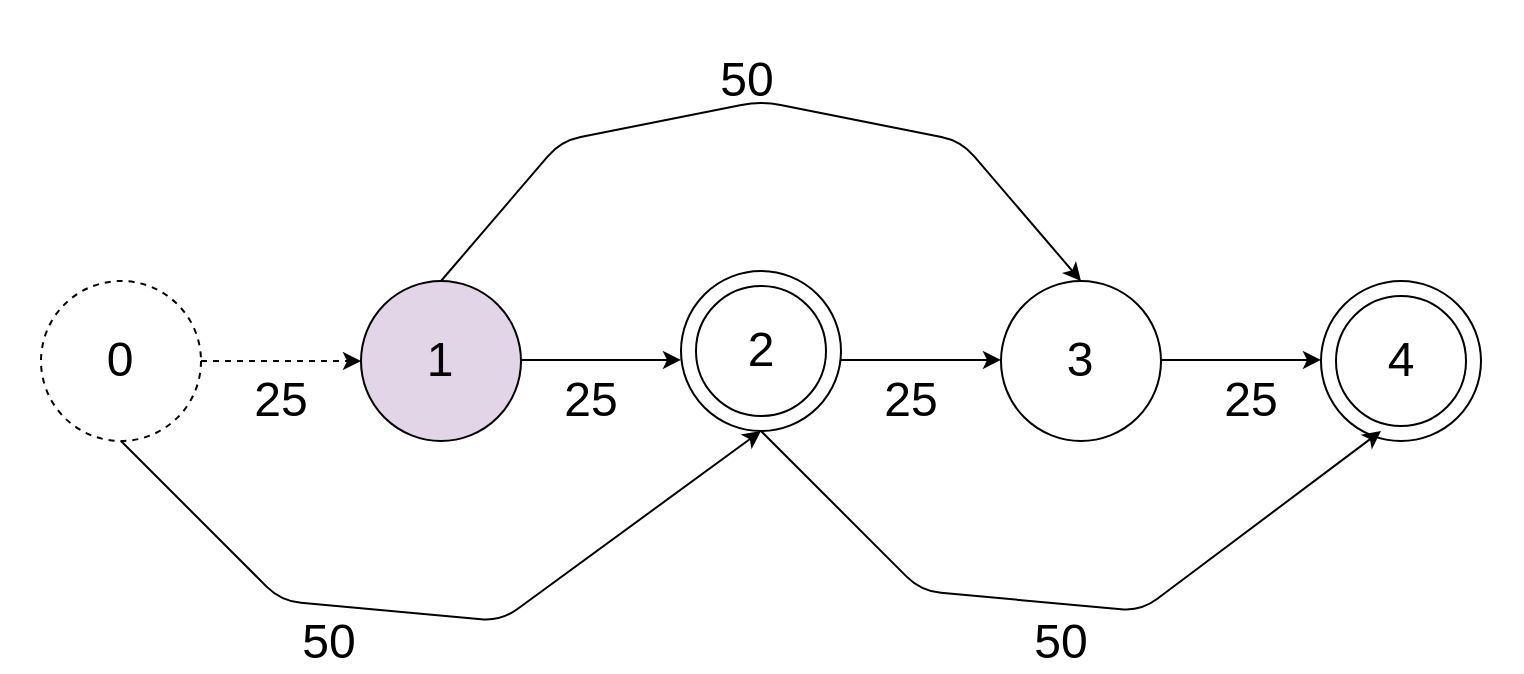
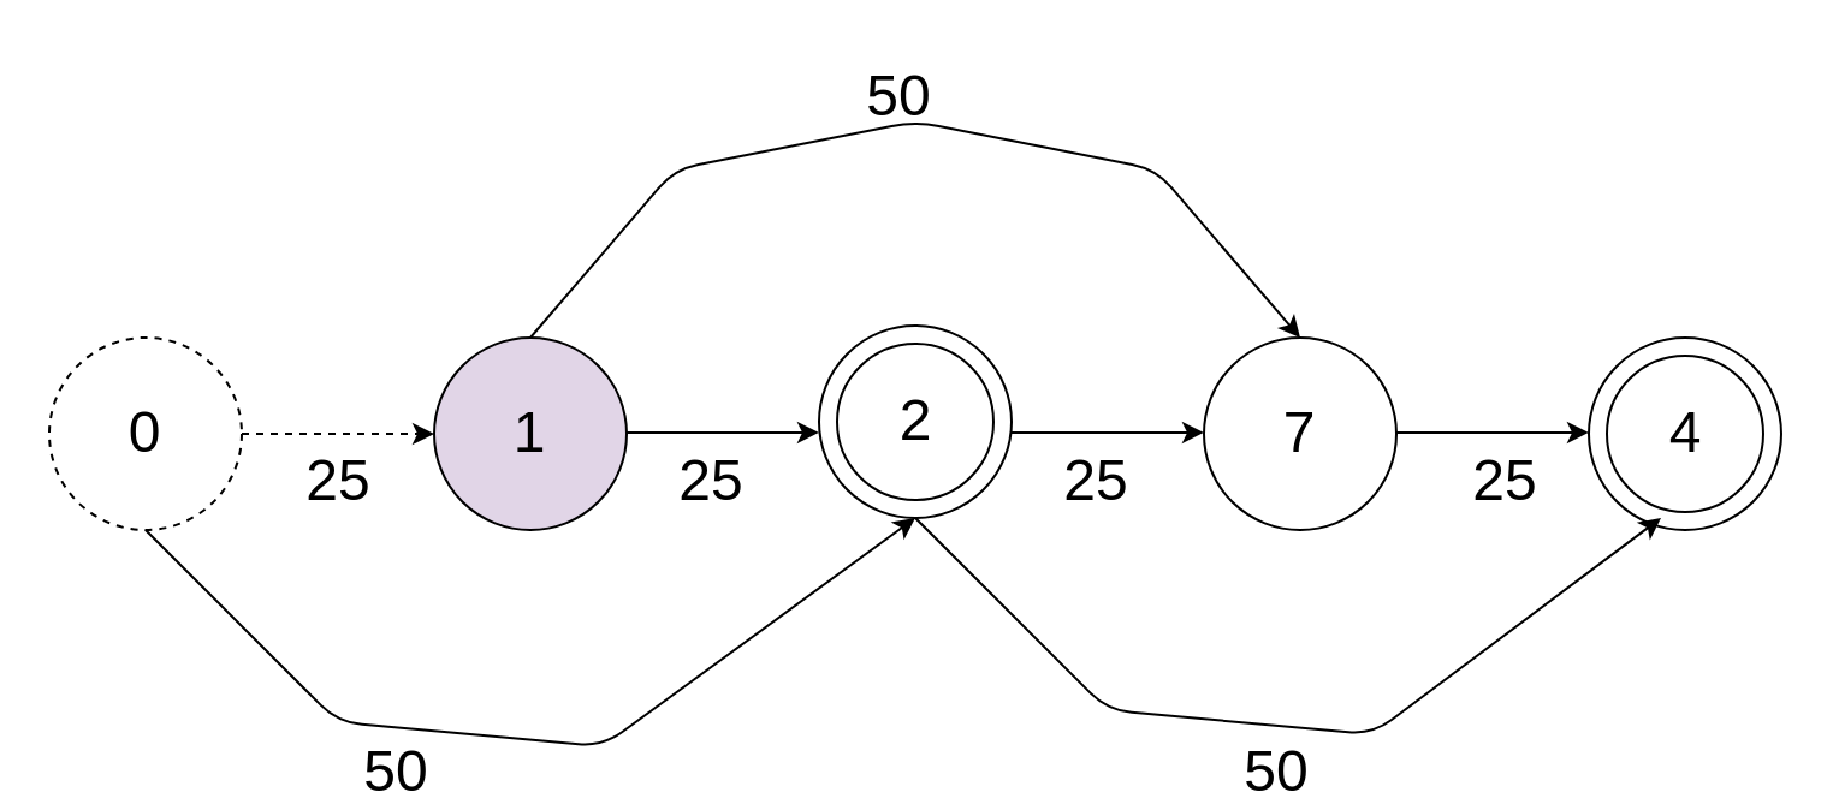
- <mxCell id="6" value="&lt;font style=&quot;font-size: 24px;&quot;&gt;3&lt;/font&gt;" style="ellipse;whiteSpace=wrap;html=1;aspect=fixed;" vertex="1" parent="1"><mxGeometry x="500" y="140" width="80" height="80" as="geometry" /></mxCell>
+ <mxCell id="6" value="&lt;font style=&quot;font-size: 24px;&quot;&gt;7&lt;/font&gt;" style="ellipse;whiteSpace=wrap;html=1;aspect=fixed;" vertex="1" parent="1"><mxGeometry x="500" y="140" width="80" height="80" as="geometry" /></mxCell>
